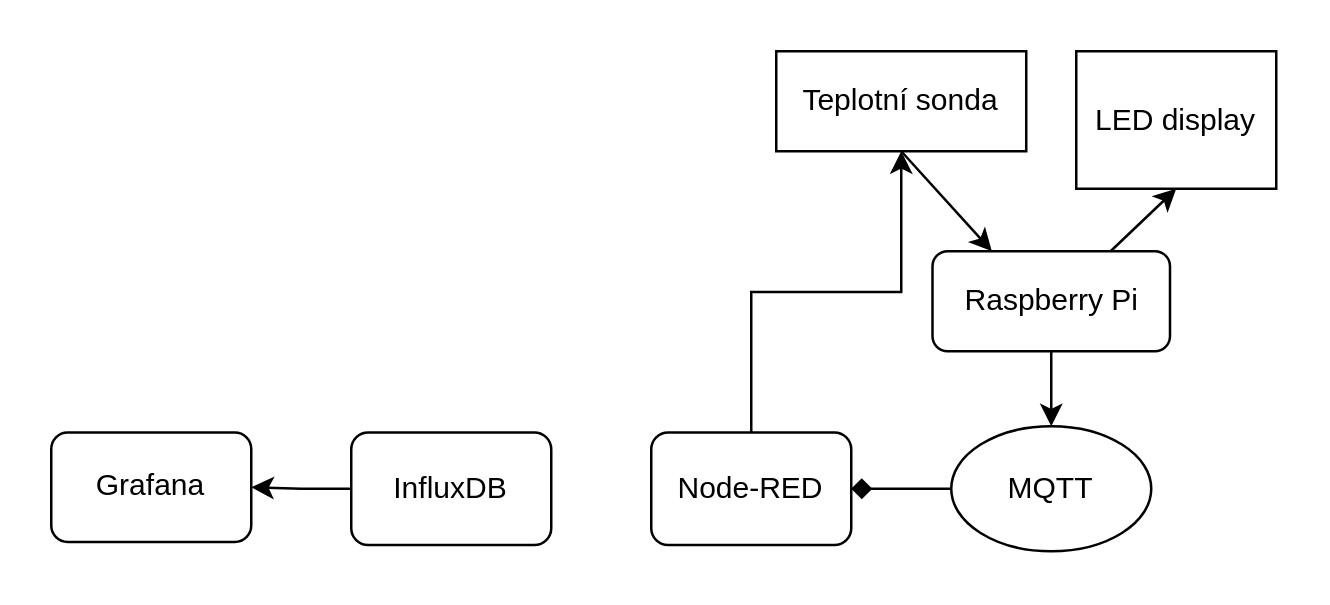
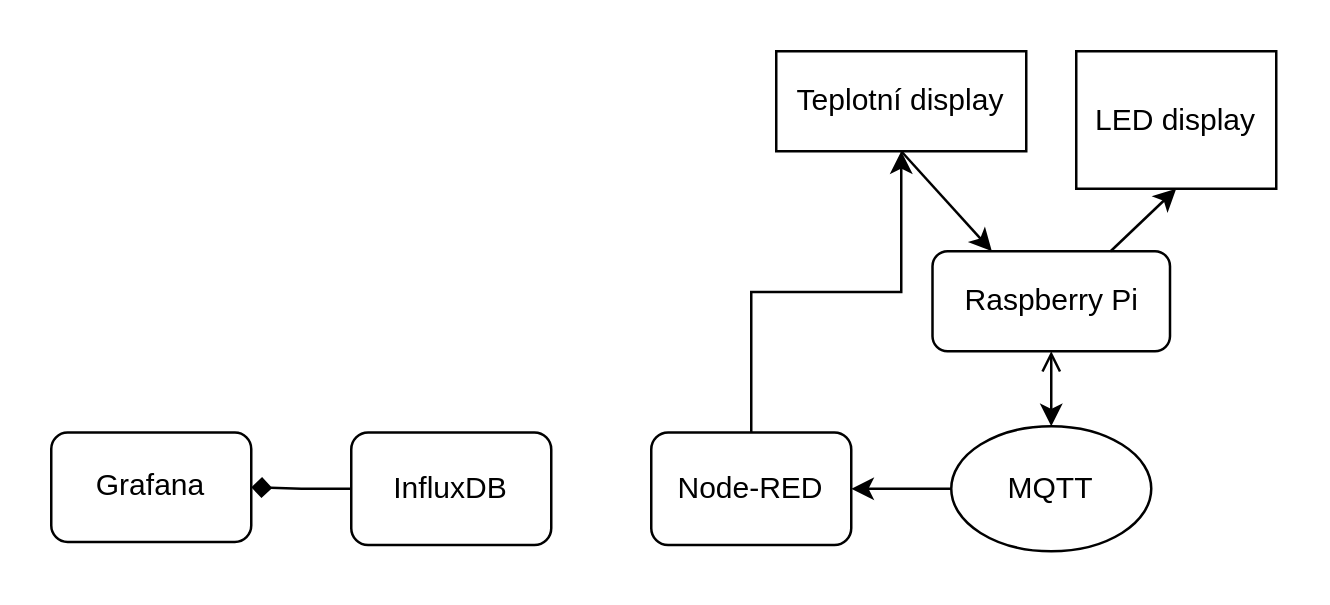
- <mxCell id="3" value="Teplotní sonda" style="rounded=0;whiteSpace=wrap;html=1;" parent="1" vertex="1"><mxGeometry x="310" y="20" width="100" height="40" as="geometry" /></mxCell>
+ <mxCell id="3" value="Teplotní display" style="rounded=0;whiteSpace=wrap;html=1;" parent="1" vertex="1"><mxGeometry x="310" y="20" width="100" height="40" as="geometry" /></mxCell>
- <mxCell id="5" value="" style="endArrow=none;startArrow=classic;html=1;entryX=0.5;entryY=1;entryDx=0;entryDy=0;startFill=1;endFill=0;" parent="1" source="9" target="2" edge="1"><mxGeometry width="50" height="50" relative="1" as="geometry"><mxPoint x="420" y="185" as="sourcePoint" /><mxPoint x="420" y="150" as="targetPoint" /><Array as="points"><mxPoint x="420" y="160" /></Array></mxGeometry></mxCell>
+ <mxCell id="5" value="" style="endArrow=open;startArrow=classic;html=1;entryX=0.5;entryY=1;entryDx=0;entryDy=0;startFill=1;endFill=0;" parent="1" source="9" target="2" edge="1"><mxGeometry width="50" height="50" relative="1" as="geometry"><mxPoint x="420" y="185" as="sourcePoint" /><mxPoint x="420" y="150" as="targetPoint" /><Array as="points"><mxPoint x="420" y="160" /></Array></mxGeometry></mxCell>
- <mxCell id="12" style="edgeStyle=orthogonalEdgeStyle;rounded=0;orthogonalLoop=1;jettySize=auto;html=1;startArrow=none;startFill=0;endArrow=classic;endFill=1;" edge="1" parent="1" source="13" target="14"><mxGeometry relative="1" as="geometry" /></mxCell>
+ <mxCell id="12" style="edgeStyle=orthogonalEdgeStyle;rounded=0;orthogonalLoop=1;jettySize=auto;html=1;startArrow=none;startFill=0;endArrow=diamond;endFill=1;" edge="1" parent="1" source="13" target="14"><mxGeometry relative="1" as="geometry" /></mxCell>
- <mxCell id="8" style="edgeStyle=orthogonalEdgeStyle;rounded=0;orthogonalLoop=1;jettySize=auto;html=1;startArrow=none;startFill=0;endArrow=diamond;endFill=1;" edge="1" parent="1" source="9" target="11"><mxGeometry relative="1" as="geometry" /></mxCell>
+ <mxCell id="8" style="edgeStyle=orthogonalEdgeStyle;rounded=0;orthogonalLoop=1;jettySize=auto;html=1;startArrow=none;startFill=0;endArrow=classic;endFill=1;" edge="1" parent="1" source="9" target="11"><mxGeometry relative="1" as="geometry" /></mxCell>
